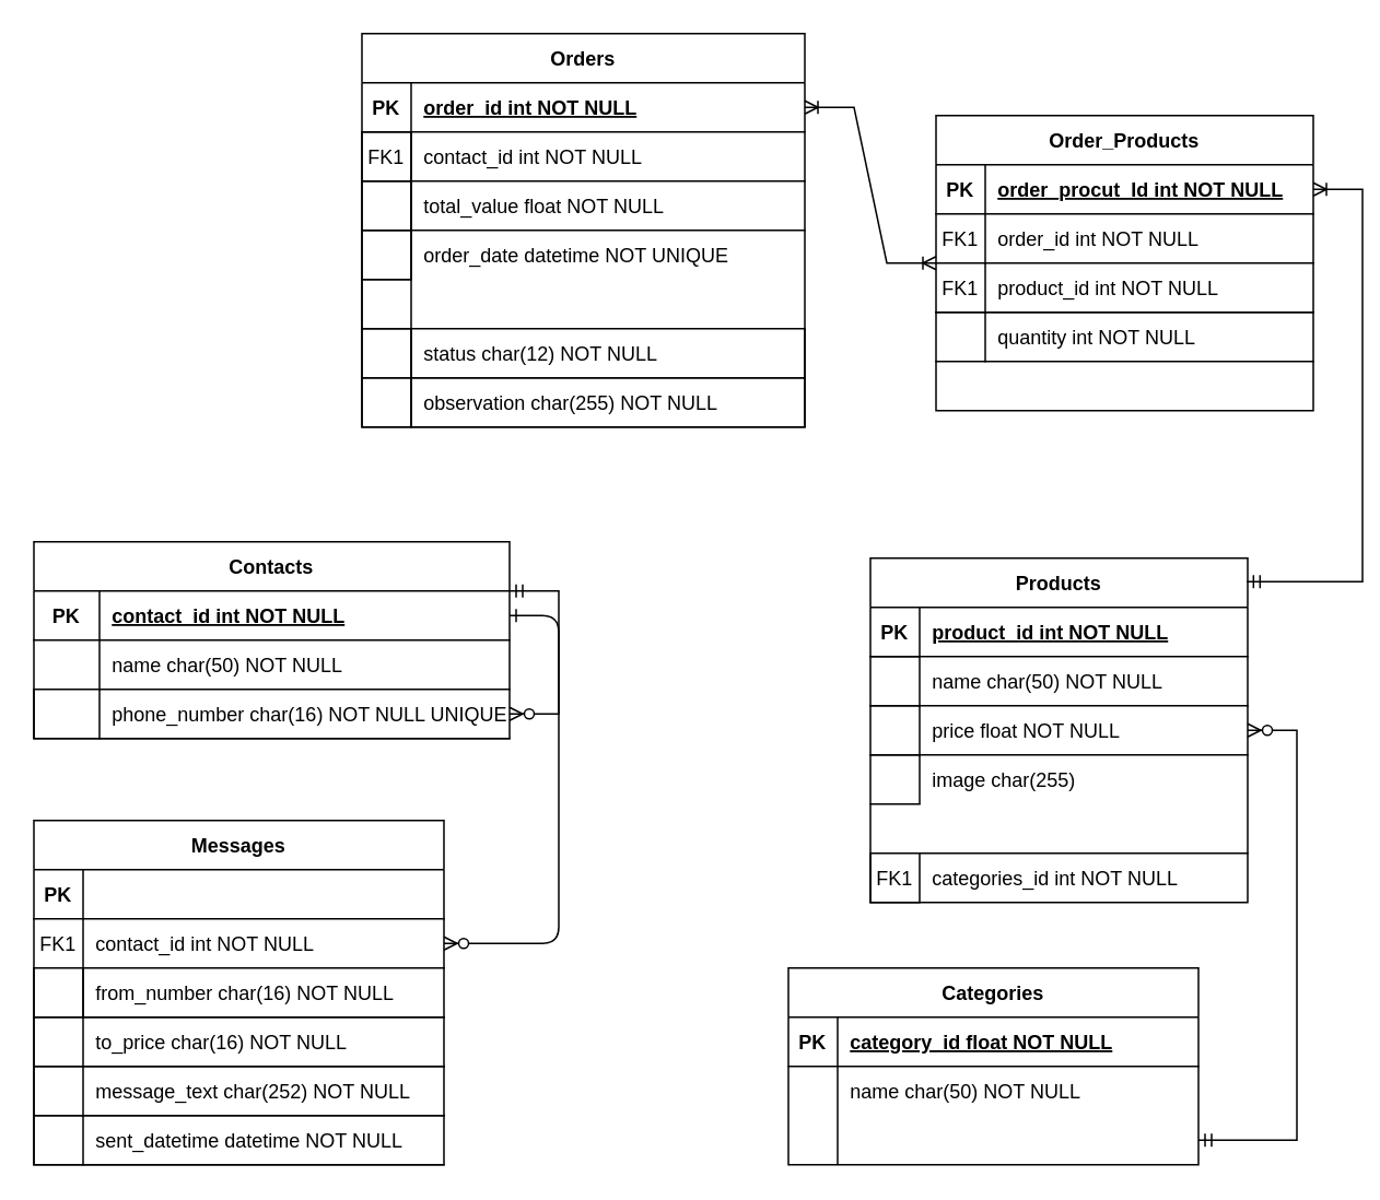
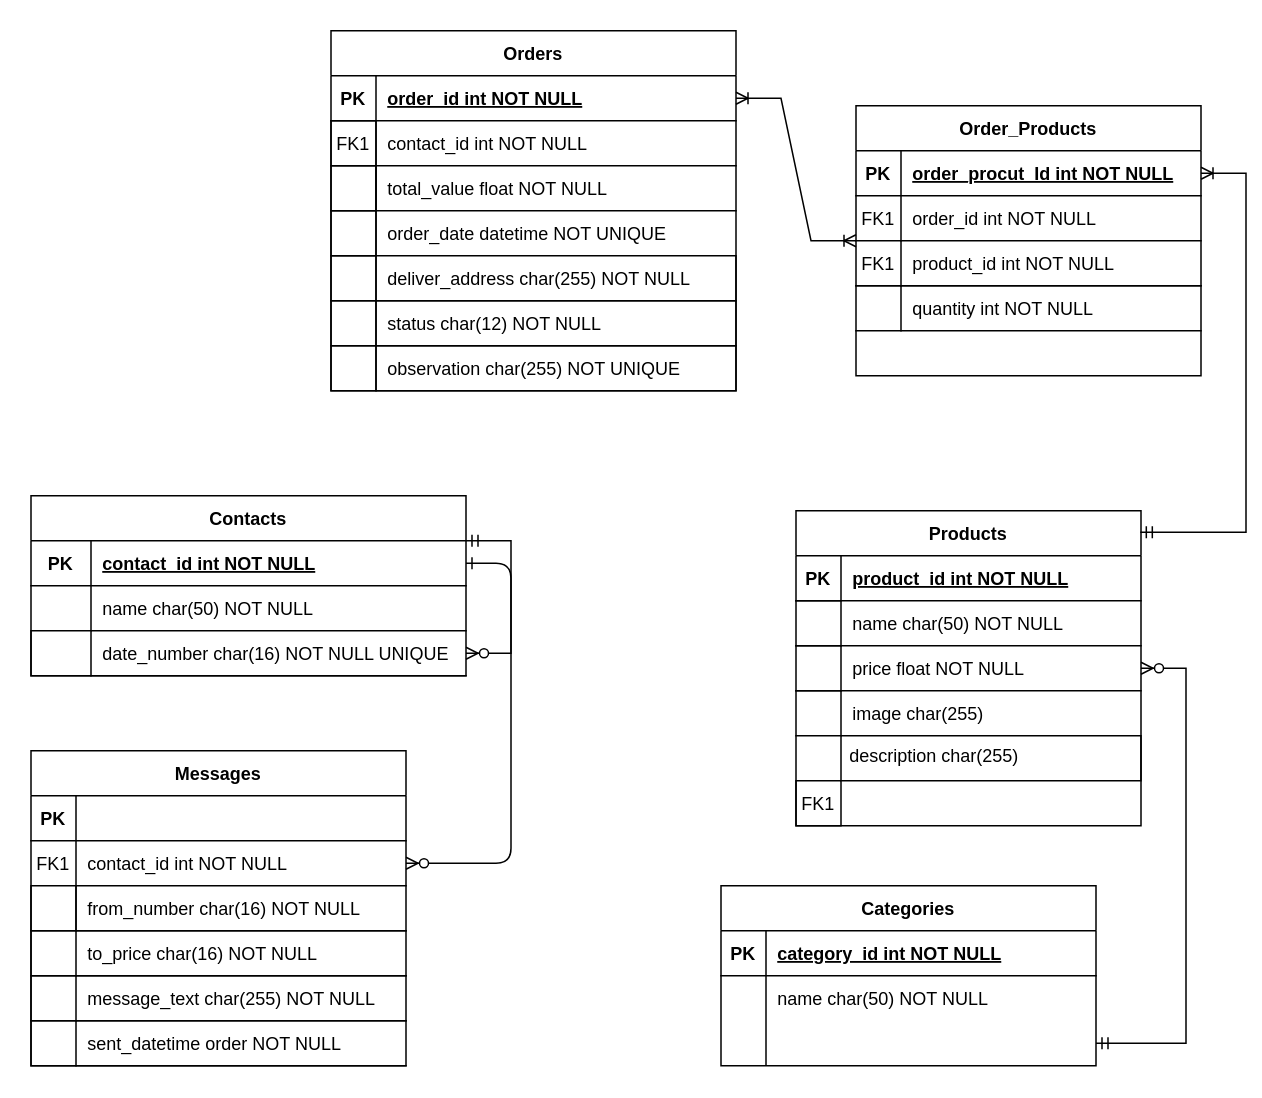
+ <mxCell id="68" value="deliver_address char(255) NOT NULL" style="shape=partialRectangle;connectable=0;fillColor=none;top=1;left=1;bottom=1;right=1;align=left;spacingLeft=6;overflow=hidden;fillStyle=auto;strokeColor=default;" vertex="1" parent="1"><mxGeometry x="250" y="170" width="240" height="30" as="geometry"><mxRectangle width="200" height="30" as="alternateBounds" /></mxGeometry></mxCell>
- <mxCell id="73" value="observation char(255) NOT NULL" style="shape=partialRectangle;connectable=0;fillColor=none;top=1;left=1;bottom=1;right=1;align=left;spacingLeft=6;overflow=hidden;fillStyle=auto;strokeColor=default;" vertex="1" parent="1"><mxGeometry x="250" y="230" width="240" height="30" as="geometry"><mxRectangle width="200" height="30" as="alternateBounds" /></mxGeometry></mxCell>
+ <mxCell id="73" value="observation char(255) NOT UNIQUE" style="shape=partialRectangle;connectable=0;fillColor=none;top=1;left=1;bottom=1;right=1;align=left;spacingLeft=6;overflow=hidden;fillStyle=auto;strokeColor=default;" vertex="1" parent="1"><mxGeometry x="250" y="230" width="240" height="30" as="geometry"><mxRectangle width="200" height="30" as="alternateBounds" /></mxGeometry></mxCell>
- <mxCell id="30" value="phone_number char(16) NOT NULL UNIQUE" style="shape=partialRectangle;overflow=hidden;connectable=0;fillColor=none;top=1;left=1;bottom=1;right=0;align=left;spacingLeft=6;" vertex="1" parent="1"><mxGeometry x="60" y="420" width="250" height="30" as="geometry"><mxRectangle width="210" height="30" as="alternateBounds" /></mxGeometry></mxCell>
+ <mxCell id="30" value="date_number char(16) NOT NULL UNIQUE" style="shape=partialRectangle;overflow=hidden;connectable=0;fillColor=none;top=1;left=1;bottom=1;right=0;align=left;spacingLeft=6;" vertex="1" parent="1"><mxGeometry x="60" y="420" width="250" height="30" as="geometry"><mxRectangle width="210" height="30" as="alternateBounds" /></mxGeometry></mxCell>
+ <mxCell id="48" value="description char(255)" style="text;strokeColor=default;fillColor=none;spacingLeft=4;spacingRight=4;overflow=hidden;rotatable=0;points=[[0,0.5],[1,0.5]];portConstraint=eastwest;fontSize=12;fillStyle=auto;" vertex="1" parent="1"><mxGeometry x="560" y="490" width="200" height="30" as="geometry" /></mxCell>
- <mxCell id="52" value="categories_id int NOT NULL" style="shape=partialRectangle;connectable=0;fillColor=none;top=1;left=0;bottom=0;right=0;align=left;spacingLeft=6;overflow=hidden;fillStyle=auto;strokeColor=default;" vertex="1" parent="1"><mxGeometry x="560" y="520" width="200" height="30" as="geometry"><mxRectangle width="200" height="30" as="alternateBounds" /></mxGeometry></mxCell>
- <mxCell id="15" value="category_id float NOT NULL " style="shape=partialRectangle;overflow=hidden;connectable=0;fillColor=none;top=0;left=0;bottom=0;right=0;align=left;spacingLeft=6;fontStyle=5;" parent="13" vertex="1"><mxGeometry x="30" width="220" height="30" as="geometry"><mxRectangle width="220" height="30" as="alternateBounds" /></mxGeometry></mxCell>
+ <mxCell id="15" value="category_id int NOT NULL " style="shape=partialRectangle;overflow=hidden;connectable=0;fillColor=none;top=0;left=0;bottom=0;right=0;align=left;spacingLeft=6;fontStyle=5;" parent="13" vertex="1"><mxGeometry x="30" width="220" height="30" as="geometry"><mxRectangle width="220" height="30" as="alternateBounds" /></mxGeometry></mxCell>
- <mxCell id="34" value="message_text char(252) NOT NULL" style="shape=partialRectangle;overflow=hidden;connectable=0;fillColor=none;top=1;left=1;bottom=1;right=0;align=left;spacingLeft=6;" vertex="1" parent="1"><mxGeometry x="50" y="650" width="220" height="30" as="geometry"><mxRectangle width="220" height="30" as="alternateBounds" /></mxGeometry></mxCell>
+ <mxCell id="34" value="message_text char(255) NOT NULL" style="shape=partialRectangle;overflow=hidden;connectable=0;fillColor=none;top=1;left=1;bottom=1;right=0;align=left;spacingLeft=6;" vertex="1" parent="1"><mxGeometry x="50" y="650" width="220" height="30" as="geometry"><mxRectangle width="220" height="30" as="alternateBounds" /></mxGeometry></mxCell>
- <mxCell id="50" value="sent_datetime datetime NOT NULL" style="shape=partialRectangle;overflow=hidden;connectable=0;fillColor=none;top=1;left=1;bottom=1;right=0;align=left;spacingLeft=6;" vertex="1" parent="1"><mxGeometry x="50" y="680" width="220" height="30" as="geometry"><mxRectangle width="220" height="30" as="alternateBounds" /></mxGeometry></mxCell>
+ <mxCell id="50" value="sent_datetime order NOT NULL" style="shape=partialRectangle;overflow=hidden;connectable=0;fillColor=none;top=1;left=1;bottom=1;right=0;align=left;spacingLeft=6;" vertex="1" parent="1"><mxGeometry x="50" y="680" width="220" height="30" as="geometry"><mxRectangle width="220" height="30" as="alternateBounds" /></mxGeometry></mxCell>
